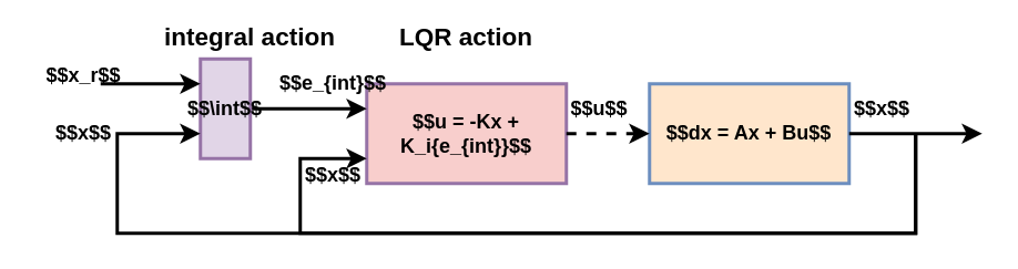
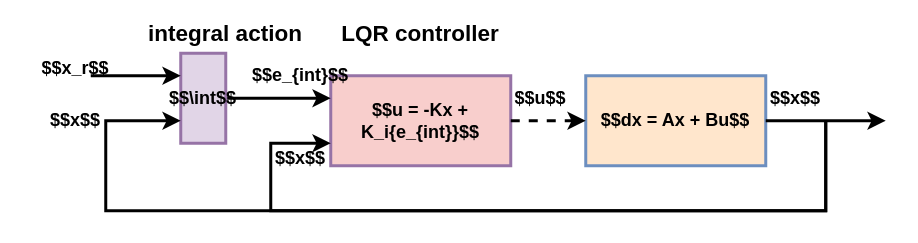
- <mxCell id="10" value="LQR action" style="text;html=1;strokeColor=none;fillColor=none;align=center;verticalAlign=middle;whiteSpace=wrap;rounded=0;fontSize=15;fontStyle=1" parent="1" vertex="1"><mxGeometry x="215" y="20" width="130" as="geometry" /></mxCell>
+ <mxCell id="10" value="LQR controller" style="text;html=1;strokeColor=none;fillColor=none;align=center;verticalAlign=middle;whiteSpace=wrap;rounded=0;fontSize=15;fontStyle=1" parent="1" vertex="1"><mxGeometry x="215" y="20" width="130" as="geometry" /></mxCell>
